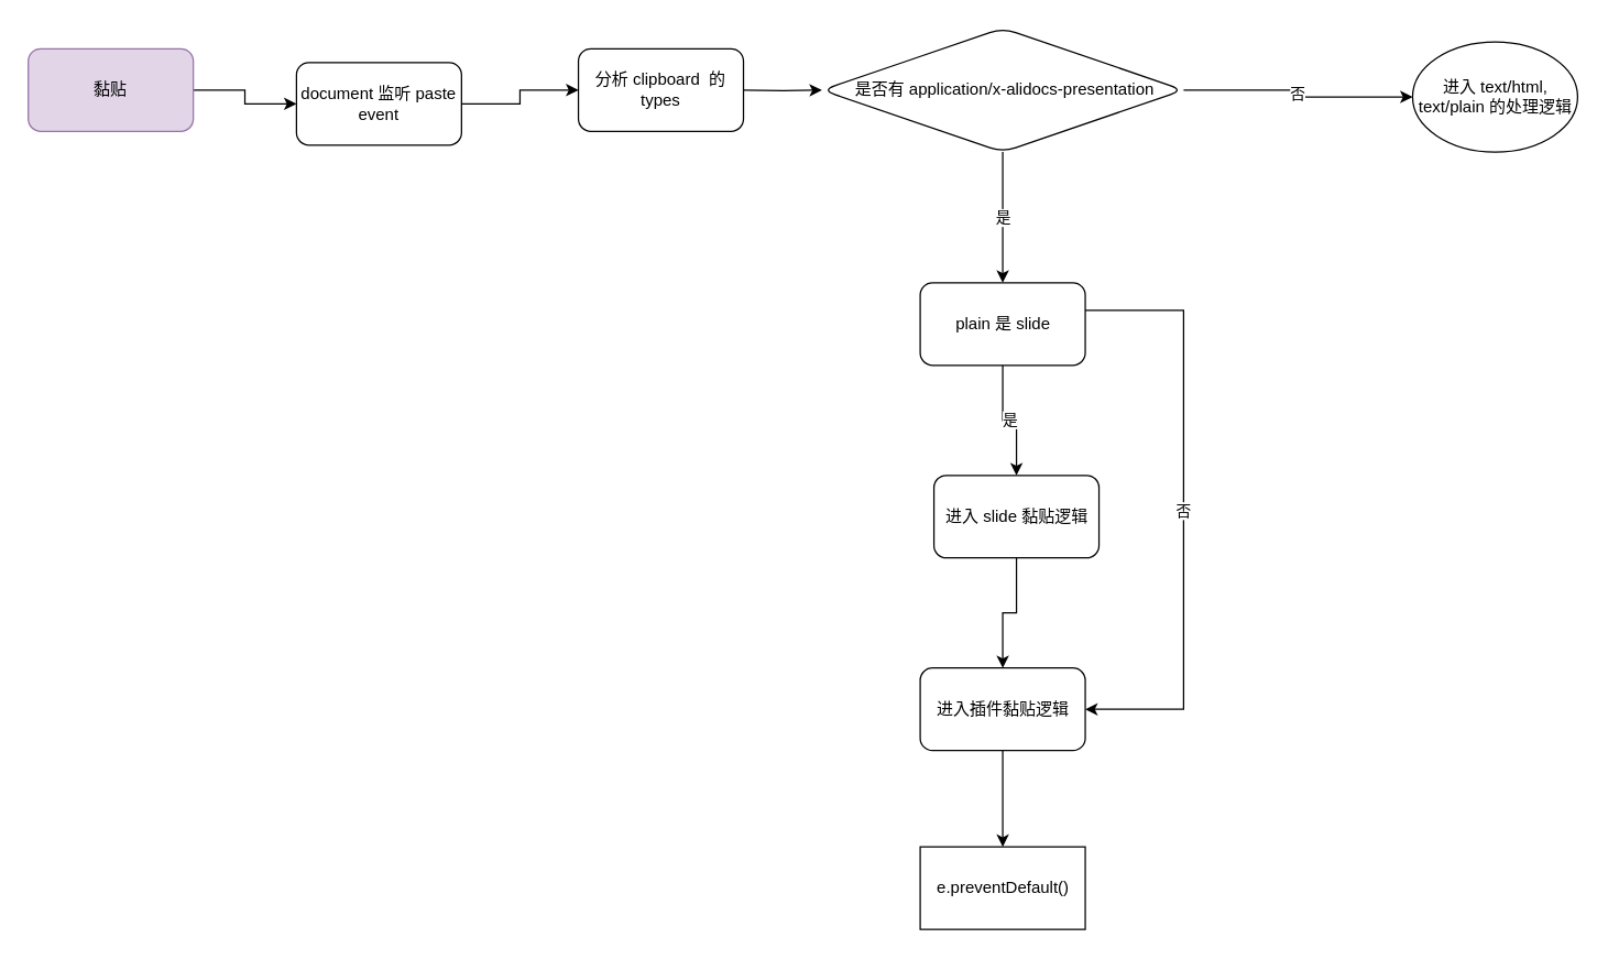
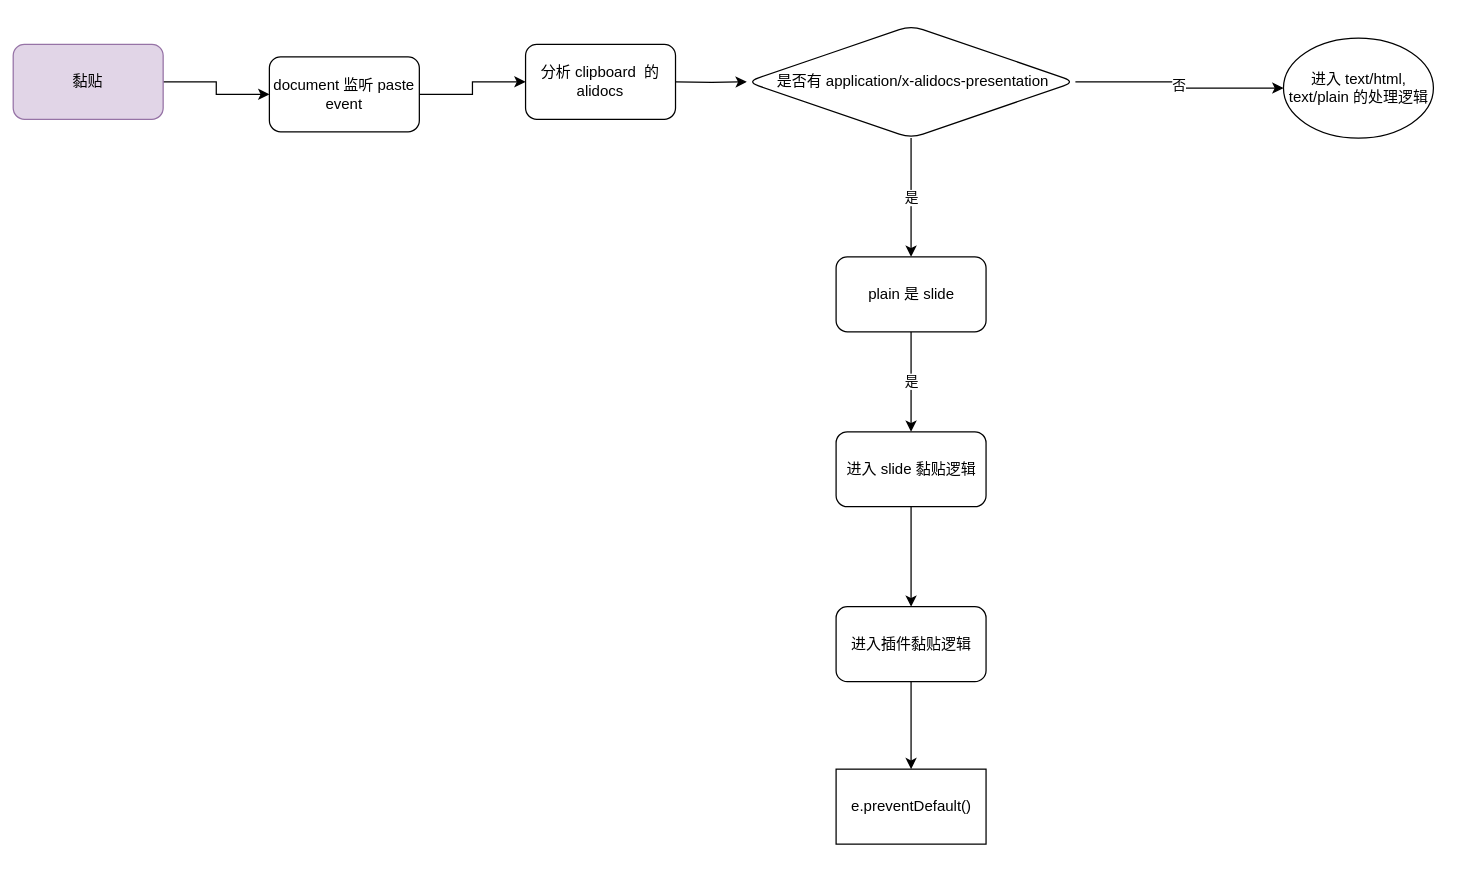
- <mxCell id="3" value="黏贴" style="rounded=1;whiteSpace=wrap;html=1;fillColor=#e1d5e7;strokeColor=#9673a6;" vertex="1" parent="1"><mxGeometry x="20" y="35" width="120" height="60" as="geometry" /></mxCell>
+ <mxCell id="3" value="黏贴" style="rounded=1;whiteSpace=wrap;html=1;fillColor=#e1d5e7;strokeColor=#9673a6;" vertex="1" parent="1"><mxGeometry x="10" y="35" width="120" height="60" as="geometry" /></mxCell>
- <mxCell id="6" value="分析 clipboard&amp;nbsp; 的&lt;br&gt;types" style="whiteSpace=wrap;html=1;rounded=1;" vertex="1" parent="1"><mxGeometry x="420" y="35" width="120" height="60" as="geometry" /></mxCell>
+ <mxCell id="6" value="分析 clipboard&amp;nbsp; 的&lt;br&gt;alidocs" style="whiteSpace=wrap;html=1;rounded=1;" vertex="1" parent="1"><mxGeometry x="420" y="35" width="120" height="60" as="geometry" /></mxCell>
- <mxCell id="13" value="否" style="edgeStyle=orthogonalEdgeStyle;rounded=0;orthogonalLoop=1;jettySize=auto;html=1;entryX=1;entryY=0.5;entryDx=0;entryDy=0;" edge="1" parent="1" source="14" target="18"><mxGeometry relative="1" as="geometry"><Array as="points"><mxPoint x="860" y="225" /><mxPoint x="860" y="515" /></Array></mxGeometry></mxCell>
- <mxCell id="16" value="进入 slide 黏贴逻辑" style="whiteSpace=wrap;html=1;rounded=1;" vertex="1" parent="1"><mxGeometry x="678.5" y="345" width="120" height="60" as="geometry" /></mxCell>
+ <mxCell id="16" value="进入 slide 黏贴逻辑" style="whiteSpace=wrap;html=1;rounded=1;" vertex="1" parent="1"><mxGeometry x="668.5" y="345" width="120" height="60" as="geometry" /></mxCell>
